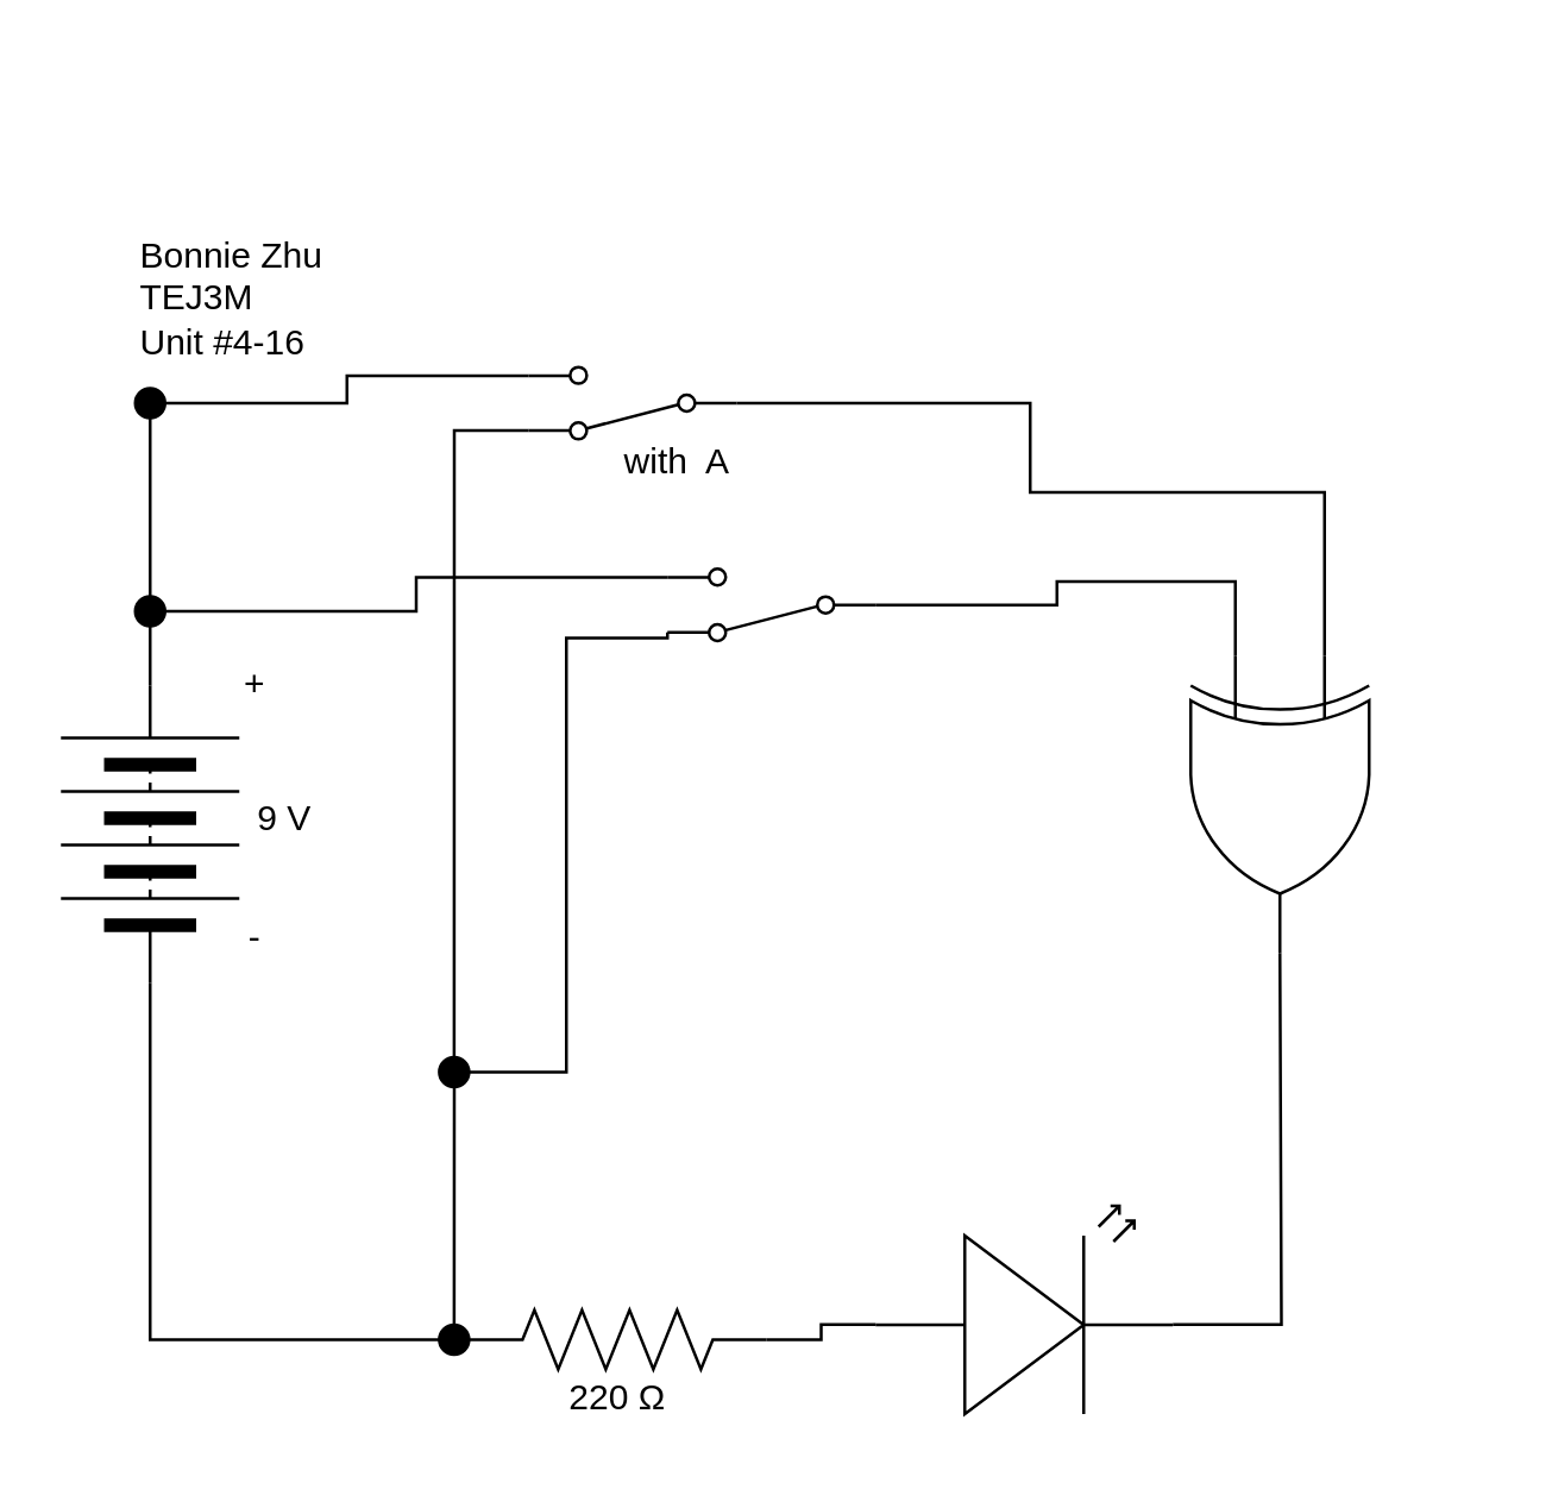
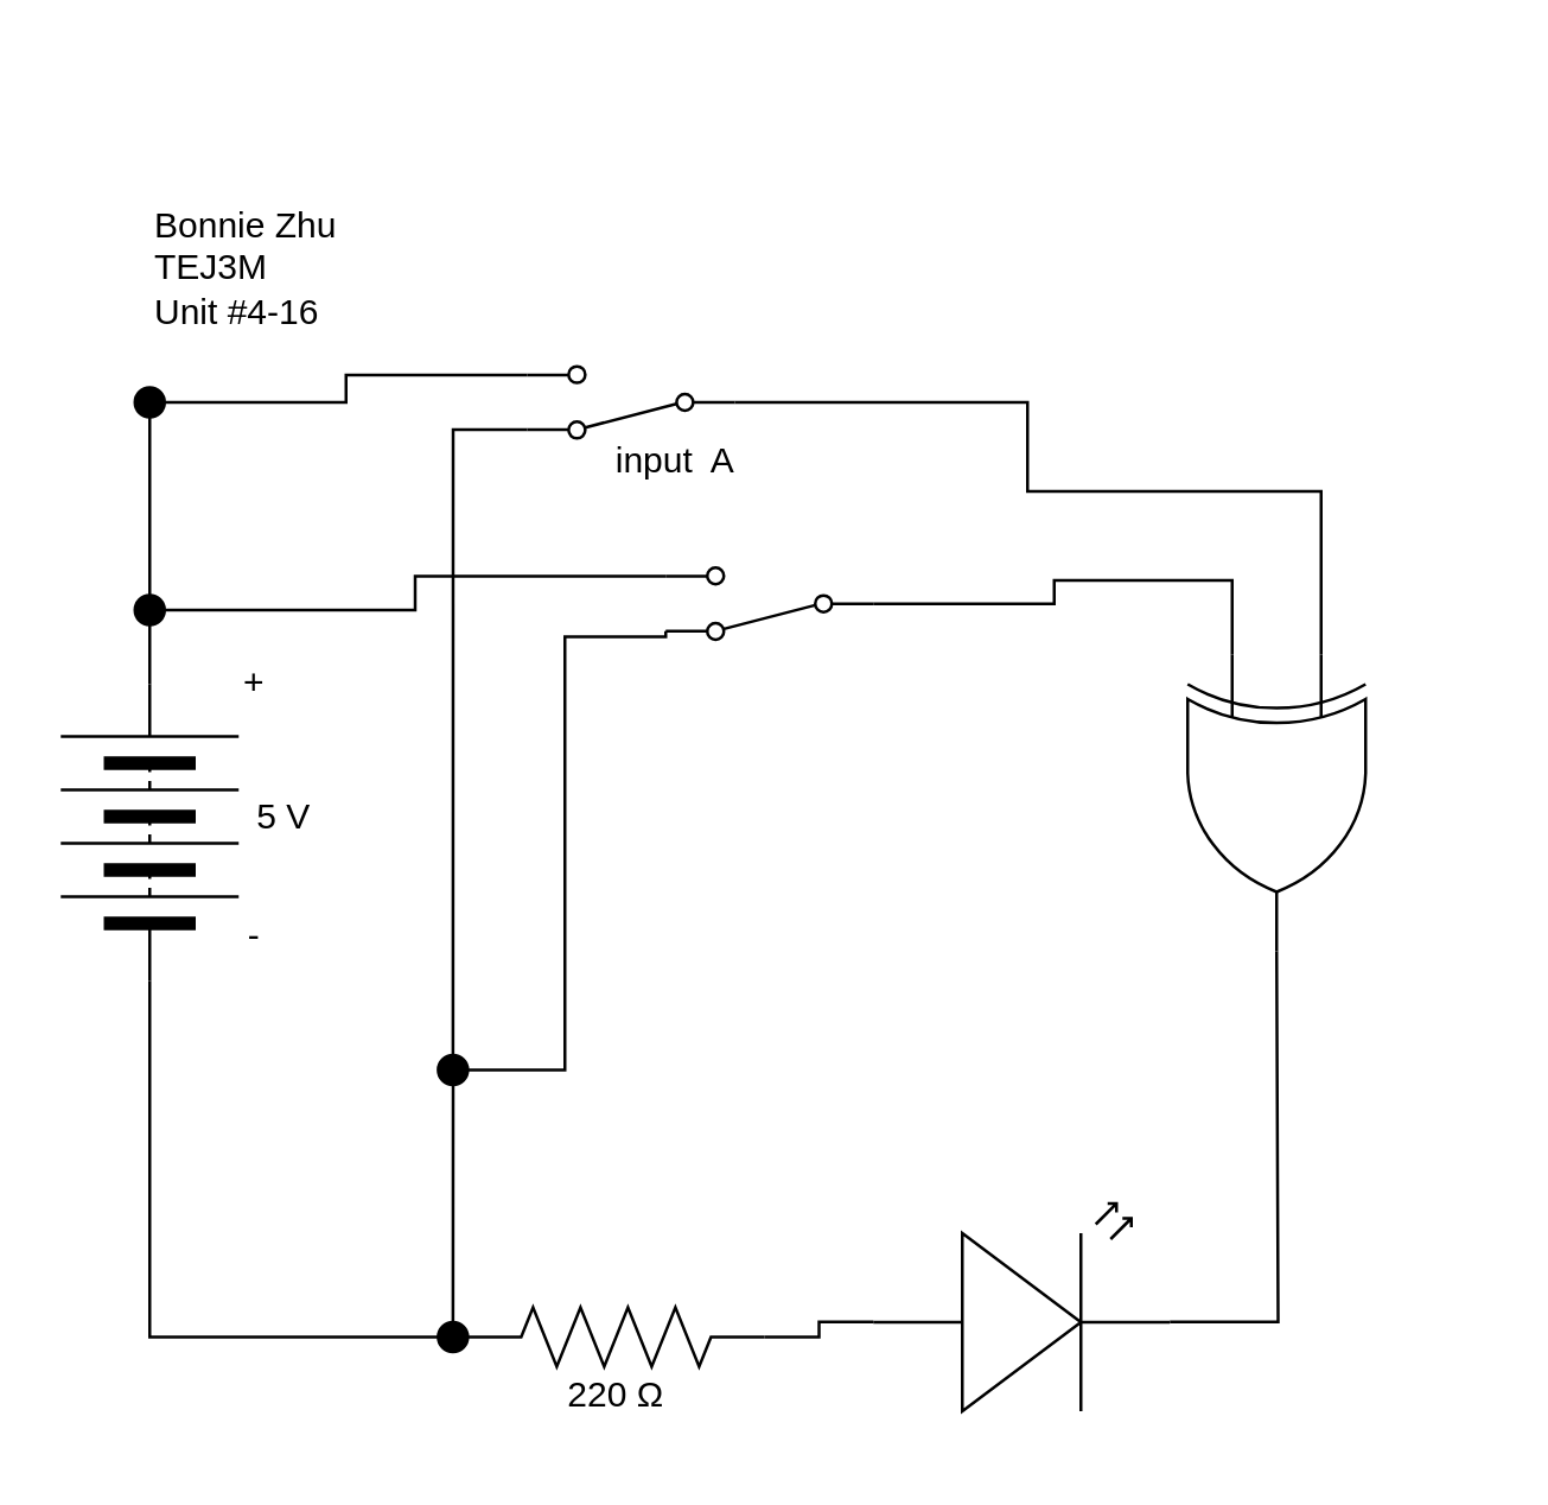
- <mxCell id="10" value="Bonnie Zhu&lt;br&gt;TEJ3M&lt;br&gt;Unit #4-16" style="text;html=1;align=left;verticalAlign=middle;resizable=0;points=[];autosize=1;strokeColor=none;fillColor=none;" parent="1" vertex="1"><mxGeometry x="45" y="70" width="80" height="60" as="geometry" /></mxCell>
+ <mxCell id="10" value="Bonnie Zhu&lt;br&gt;TEJ3M&lt;br&gt;Unit #4-16" style="text;html=1;align=left;verticalAlign=middle;resizable=0;points=[];autosize=1;strokeColor=none;fillColor=none;" parent="1" vertex="1"><mxGeometry x="50" y="60" width="80" height="60" as="geometry" /></mxCell>
- <mxCell id="17" value="with&amp;nbsp; A" style="text;html=1;align=center;verticalAlign=middle;resizable=0;points=[];autosize=1;strokeColor=none;fillColor=none;labelBackgroundColor=none;" parent="1" vertex="1"><mxGeometry x="197.25" y="140" width="60" height="30" as="geometry" /></mxCell>
+ <mxCell id="17" value="input&amp;nbsp; A" style="text;html=1;align=center;verticalAlign=middle;resizable=0;points=[];autosize=1;strokeColor=none;fillColor=none;labelBackgroundColor=none;" parent="1" vertex="1"><mxGeometry x="197.25" y="140" width="60" height="30" as="geometry" /></mxCell>
- <mxCell id="7" value="9 V" style="text;html=1;align=center;verticalAlign=middle;resizable=0;points=[];autosize=1;strokeColor=none;fillColor=none;" parent="1" vertex="1"><mxGeometry x="75" y="260" width="40" height="30" as="geometry" /></mxCell>
+ <mxCell id="7" value="5 V" style="text;html=1;align=center;verticalAlign=middle;resizable=0;points=[];autosize=1;strokeColor=none;fillColor=none;" parent="1" vertex="1"><mxGeometry x="75" y="260" width="40" height="30" as="geometry" /></mxCell>
